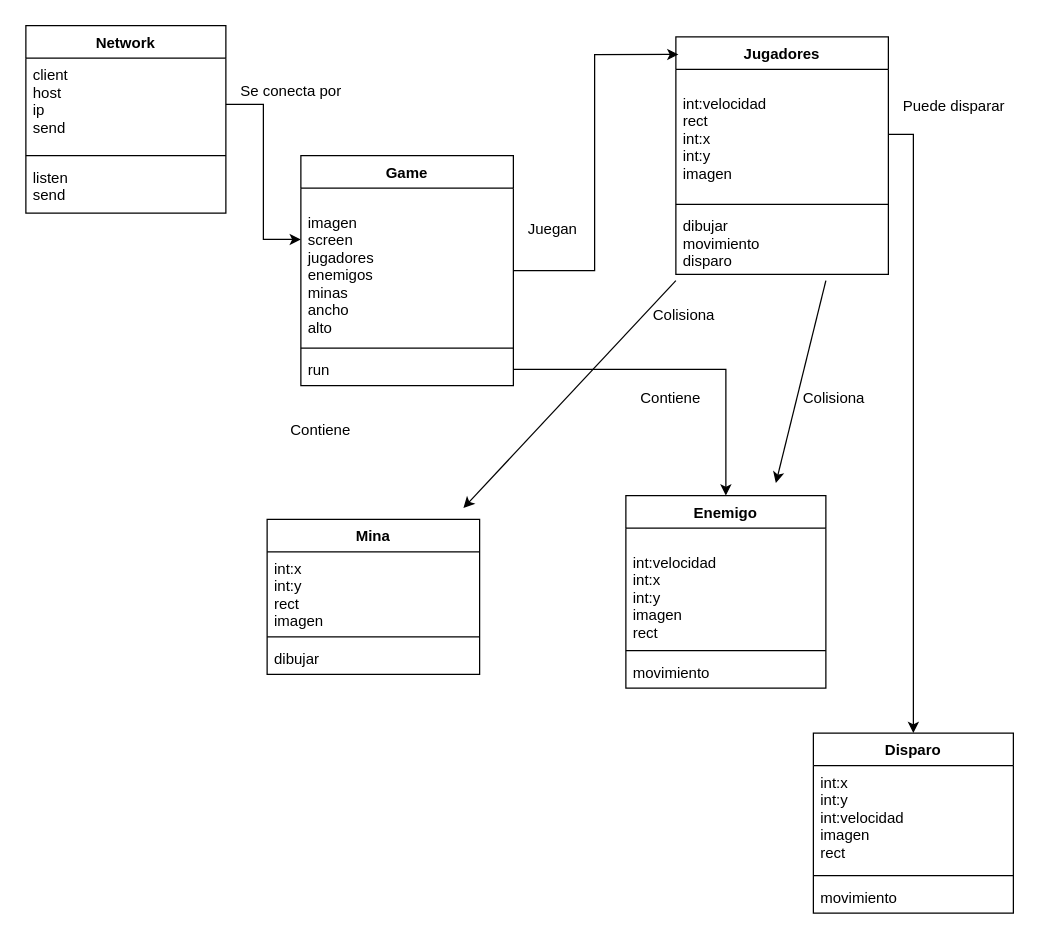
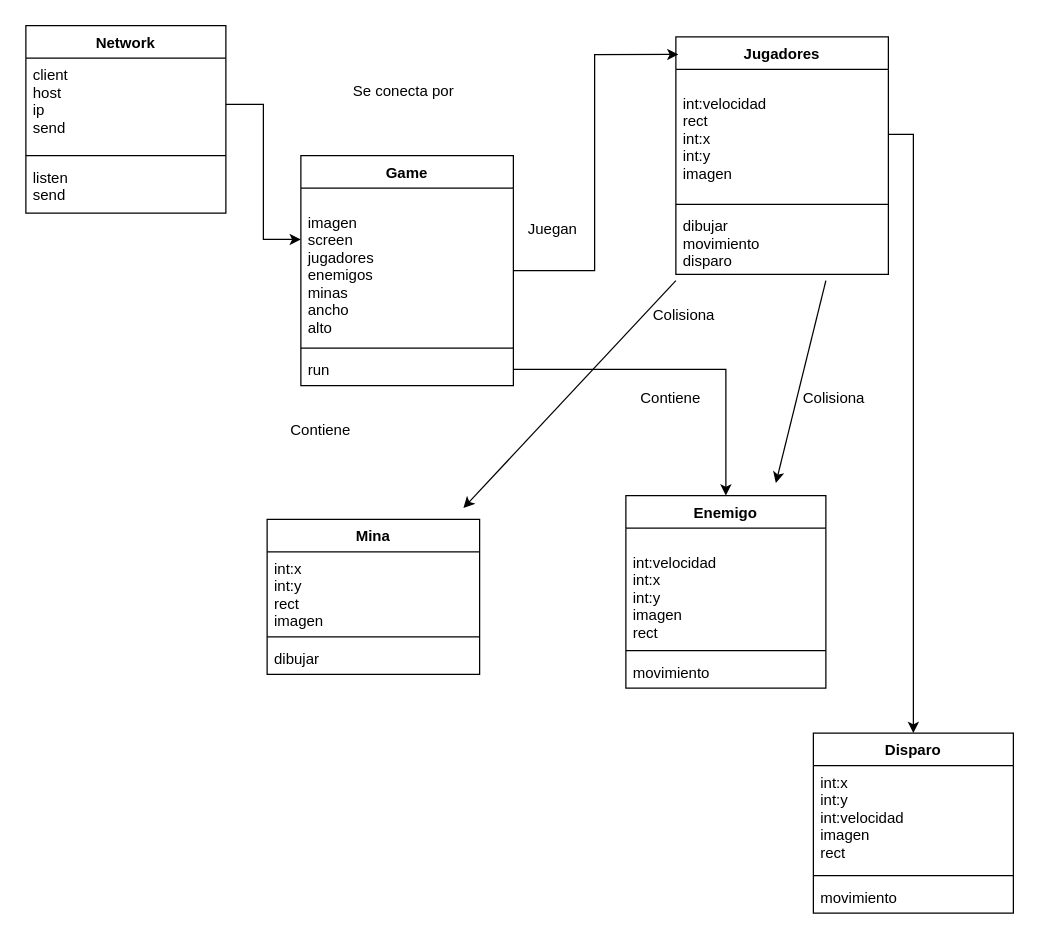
- <mxCell id="30" value="Se conecta por" style="text;html=1;resizable=0;points=[];autosize=1;align=left;verticalAlign=top;spacingTop=-4;" vertex="1" parent="1"><mxGeometry x="190" y="63" width="100" height="20" as="geometry" /></mxCell>
+ <mxCell id="30" value="Se conecta por" style="text;html=1;resizable=0;points=[];autosize=1;align=left;verticalAlign=top;spacingTop=-4;" vertex="1" parent="1"><mxGeometry x="280" y="63" width="100" height="20" as="geometry" /></mxCell>
- <mxCell id="31" value="Puede disparar" style="text;html=1;resizable=0;points=[];autosize=1;align=left;verticalAlign=top;spacingTop=-4;" vertex="1" parent="1"><mxGeometry x="720" y="75" width="100" height="20" as="geometry" /></mxCell>
